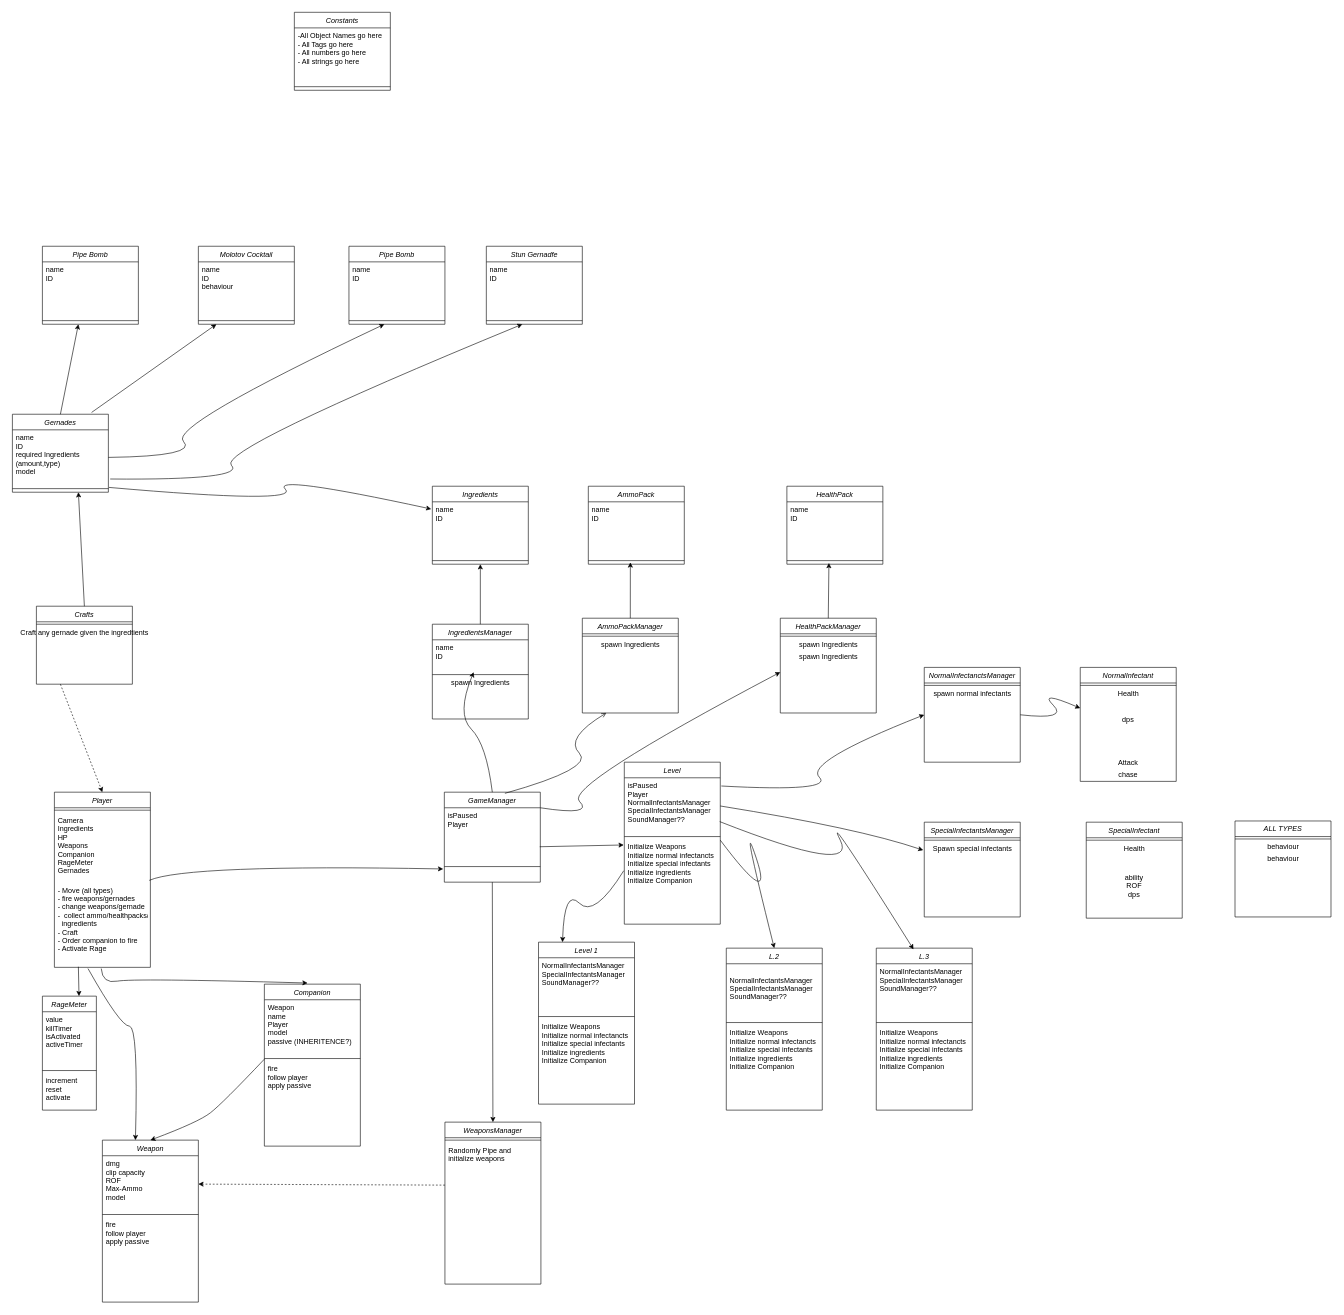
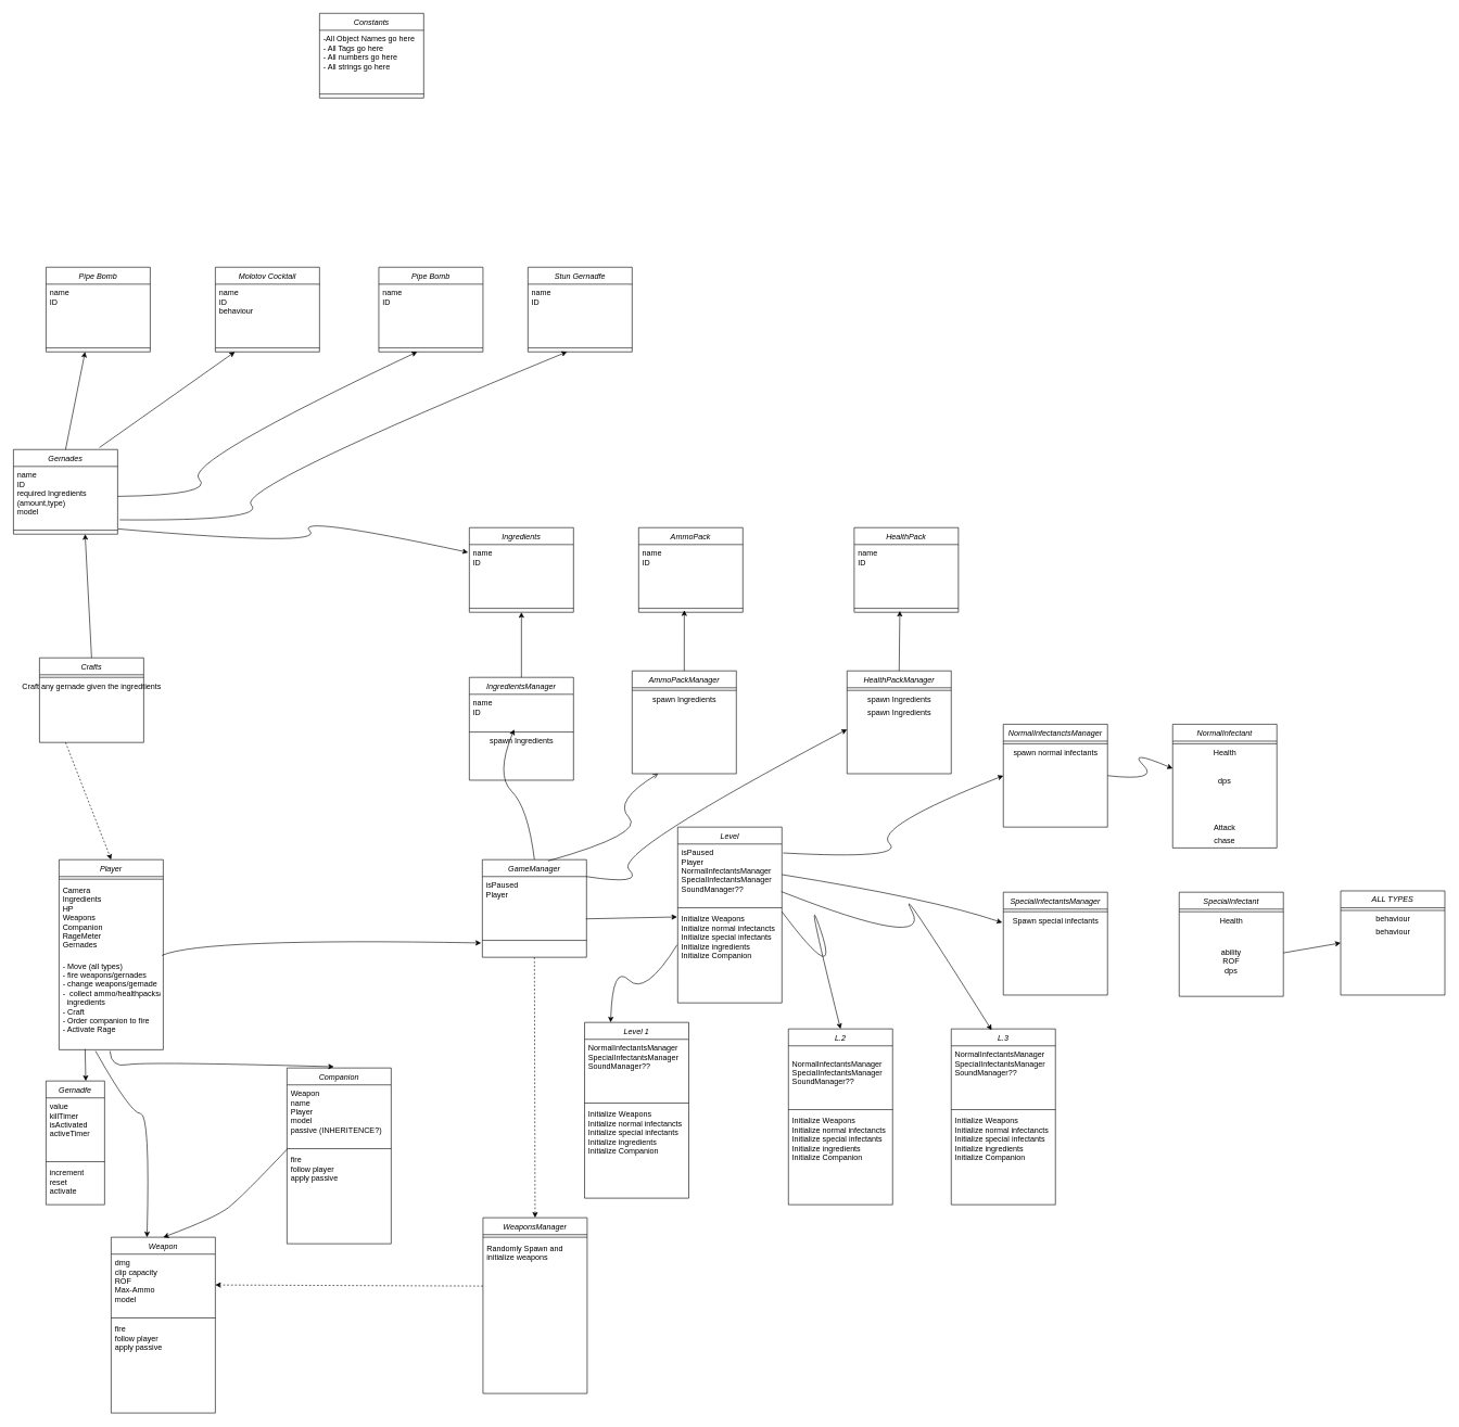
+ <mxCell id="128" value="" style="endArrow=classic;html=1;entryX=0;entryY=0.5;entryDx=0;entryDy=0;" edge="1" parent="1" source="122" target="124"><mxGeometry width="50" height="50" relative="1" as="geometry"><mxPoint x="2000" y="1470" as="sourcePoint" /><mxPoint x="2050" y="1420" as="targetPoint" /></mxGeometry></mxCell>
- <mxCell id="31" value="" style="endArrow=classic;html=1;exitX=0.5;exitY=1;exitDx=0;exitDy=0;entryX=0.5;entryY=0;entryDx=0;entryDy=0;" edge="1" parent="1" source="2" target="27"><mxGeometry width="50" height="50" relative="1" as="geometry"><mxPoint x="820" y="1750" as="sourcePoint" /><mxPoint x="870" y="1700" as="targetPoint" /></mxGeometry></mxCell>
+ <mxCell id="31" value="" style="endArrow=classic;html=1;exitX=0.5;exitY=1;exitDx=0;exitDy=0;entryX=0.5;entryY=0;entryDx=0;entryDy=0;dashed=1;" edge="1" parent="1" source="2" target="27"><mxGeometry width="50" height="50" relative="1" as="geometry"><mxPoint x="820" y="1750" as="sourcePoint" /><mxPoint x="870" y="1700" as="targetPoint" /></mxGeometry></mxCell>
- <mxCell id="12" value="RageMeter" style="swimlane;fontStyle=2;align=center;verticalAlign=top;childLayout=stackLayout;horizontal=1;startSize=26;horizontalStack=0;resizeParent=1;resizeLast=0;collapsible=1;marginBottom=0;rounded=0;shadow=0;strokeWidth=1;" vertex="1" parent="1"><mxGeometry y="1660" width="90" height="190" as="geometry" x="70"><mxRectangle x="220" y="120" width="160" height="26" as="alternateBounds" /></mxGeometry></mxCell>
+ <mxCell id="12" value="Gernadfe" style="swimlane;fontStyle=2;align=center;verticalAlign=top;childLayout=stackLayout;horizontal=1;startSize=26;horizontalStack=0;resizeParent=1;resizeLast=0;collapsible=1;marginBottom=0;rounded=0;shadow=0;strokeWidth=1;" vertex="1" parent="1"><mxGeometry y="1660" width="90" height="190" as="geometry" x="70"><mxRectangle x="220" y="120" width="160" height="26" as="alternateBounds" /></mxGeometry></mxCell>
- <mxCell id="29" value="Randomly Pipe and&#10;initialize weapons&#10;" style="text;align=left;verticalAlign=top;spacingLeft=4;spacingRight=4;overflow=hidden;rotatable=0;points=[[0,0.5],[1,0.5]];portConstraint=eastwest;" vertex="1" parent="27"><mxGeometry y="34" width="160" height="142" as="geometry" /></mxCell>
+ <mxCell id="29" value="Randomly Spawn and&#10;initialize weapons&#10;" style="text;align=left;verticalAlign=top;spacingLeft=4;spacingRight=4;overflow=hidden;rotatable=0;points=[[0,0.5],[1,0.5]];portConstraint=eastwest;" vertex="1" parent="27"><mxGeometry y="34" width="160" height="142" as="geometry" /></mxCell>
